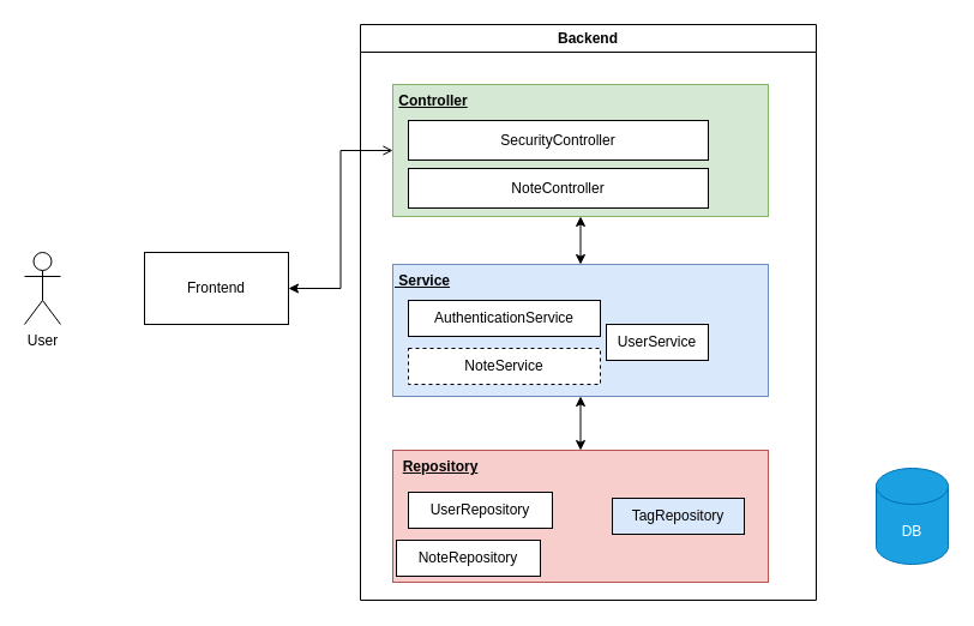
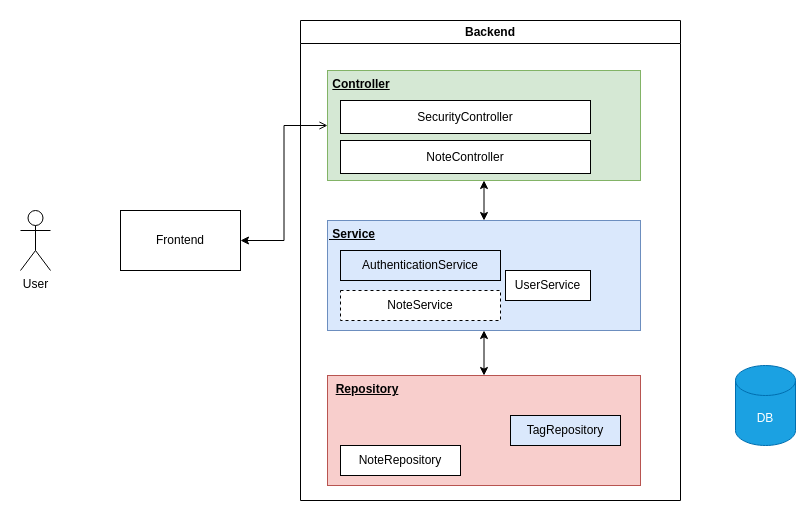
- <mxCell id="15" value="AuthenticationService" style="rounded=0;whiteSpace=wrap;html=1;" vertex="1" parent="13"><mxGeometry x="13" y="30" width="160" height="30" as="geometry" /></mxCell>
+ <mxCell id="15" value="AuthenticationService" style="rounded=0;whiteSpace=wrap;html=1;fillColor=#dae8fc;" vertex="1" parent="13"><mxGeometry x="13" y="30" width="160" height="30" as="geometry" /></mxCell>
- <mxCell id="10" value="UserRepository" style="rounded=0;whiteSpace=wrap;html=1;" vertex="1" parent="8"><mxGeometry x="13" y="35" width="120" height="30" as="geometry" /></mxCell>
- <mxCell id="22" value="DB" style="shape=cylinder3;whiteSpace=wrap;html=1;boundedLbl=1;backgroundOutline=1;size=15;fillColor=#1ba1e2;fontColor=#ffffff;strokeColor=#006EAF;" vertex="1" parent="1"><mxGeometry x="730" y="390" width="60" height="80" as="geometry" /></mxCell>
+ <mxCell id="22" value="DB" style="shape=cylinder3;whiteSpace=wrap;html=1;boundedLbl=1;backgroundOutline=1;size=15;fillColor=#1ba1e2;fontColor=#ffffff;strokeColor=#006EAF;" vertex="1" parent="1"><mxGeometry x="735" y="365" width="60" height="80" as="geometry" /></mxCell>
- <mxCell id="11" value="NoteRepository" style="rounded=0;whiteSpace=wrap;html=1;" vertex="1" parent="8"><mxGeometry x="3" y="75" width="120" height="30" as="geometry" /></mxCell>
+ <mxCell id="11" value="NoteRepository" style="rounded=0;whiteSpace=wrap;html=1;" vertex="1" parent="8"><mxGeometry x="13" y="70" width="120" height="30" as="geometry" /></mxCell>
